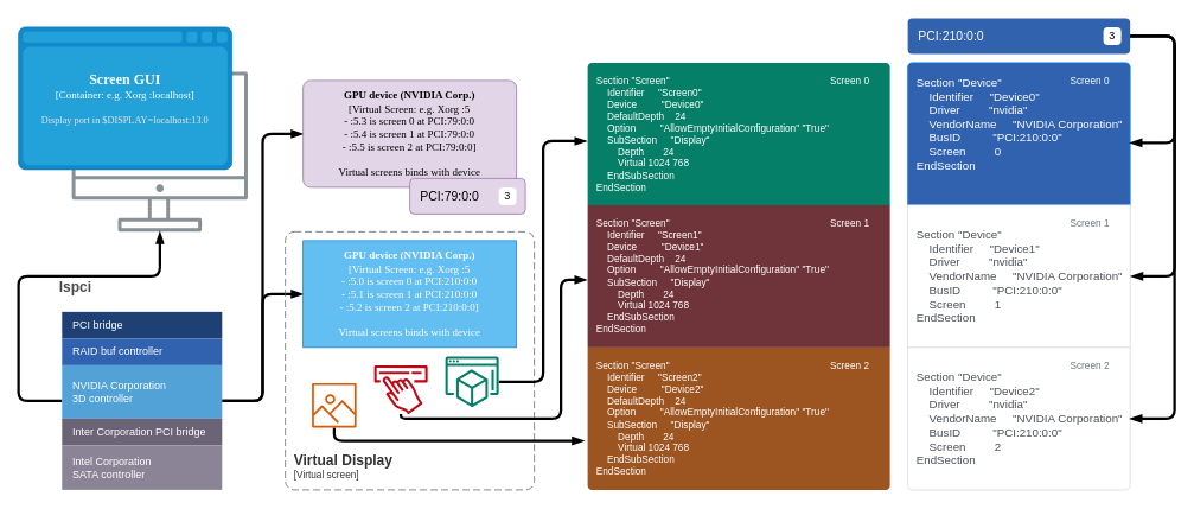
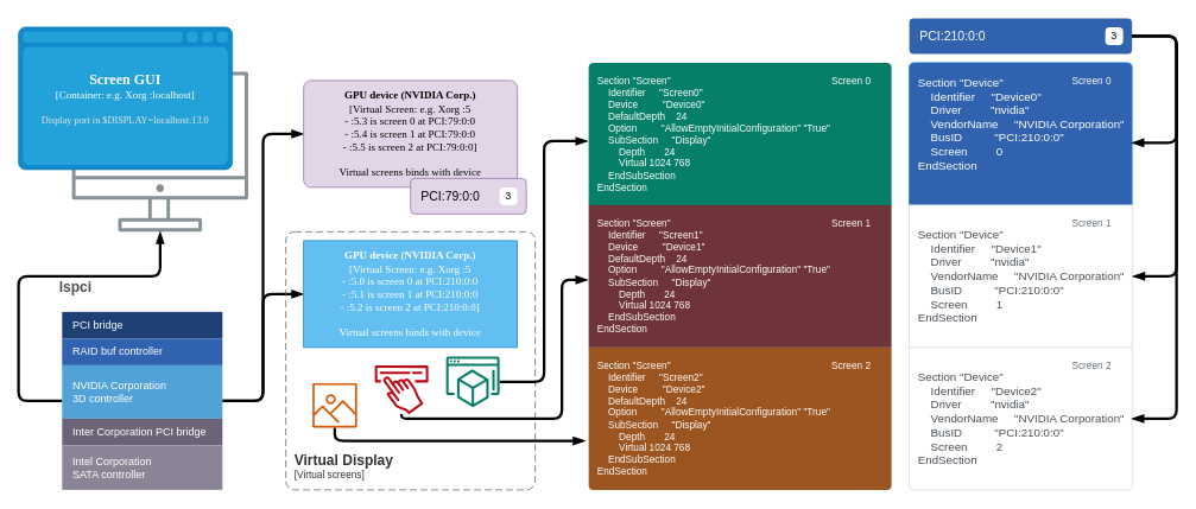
- <mxCell id="14" value="&lt;font style=&quot;font-size: 16px&quot;&gt;&lt;b&gt;&lt;div style=&quot;text-align: left&quot;&gt;Virtual Display&lt;/div&gt;&lt;/b&gt;&lt;/font&gt;&lt;div style=&quot;text-align: left&quot;&gt;[Virtual screen]&lt;/div&gt;" style="rounded=1;fontSize=11;whiteSpace=wrap;html=1;dashed=1;arcSize=20;fillColor=none;strokeColor=#666666;fontColor=#333333;labelBackgroundColor=none;align=left;verticalAlign=bottom;labelBorderColor=none;spacingTop=0;spacing=10;dashPattern=8 4;metaEdit=1;rotatable=0;perimeter=rectanglePerimeter;noLabel=0;labelPadding=0;allowArrows=0;connectable=0;expand=0;recursiveResize=0;editable=1;pointerEvents=0;absoluteArcSize=1;points=[[0.25,0,0],[0.5,0,0],[0.75,0,0],[1,0.25,0],[1,0.5,0],[1,0.75,0],[0.75,1,0],[0.5,1,0],[0.25,1,0],[0,0.75,0],[0,0.5,0],[0,0.25,0]];" parent="1" vertex="1"><mxGeometry x="320" y="260" width="280" height="290" as="geometry" /></mxCell>
+ <mxCell id="14" value="&lt;font style=&quot;font-size: 16px&quot;&gt;&lt;b&gt;&lt;div style=&quot;text-align: left&quot;&gt;Virtual Display&lt;/div&gt;&lt;/b&gt;&lt;/font&gt;&lt;div style=&quot;text-align: left&quot;&gt;[Virtual screens]&lt;/div&gt;" style="rounded=1;fontSize=11;whiteSpace=wrap;html=1;dashed=1;arcSize=20;fillColor=none;strokeColor=#666666;fontColor=#333333;labelBackgroundColor=none;align=left;verticalAlign=bottom;labelBorderColor=none;spacingTop=0;spacing=10;dashPattern=8 4;metaEdit=1;rotatable=0;perimeter=rectanglePerimeter;noLabel=0;labelPadding=0;allowArrows=0;connectable=0;expand=0;recursiveResize=0;editable=1;pointerEvents=0;absoluteArcSize=1;points=[[0.25,0,0],[0.5,0,0],[0.75,0,0],[1,0.25,0],[1,0.5,0],[1,0.75,0],[0.75,1,0],[0.5,1,0],[0.25,1,0],[0,0.75,0],[0,0.5,0],[0,0.25,0]];" parent="1" vertex="1"><mxGeometry x="320" y="260" width="280" height="290" as="geometry" /></mxCell>
